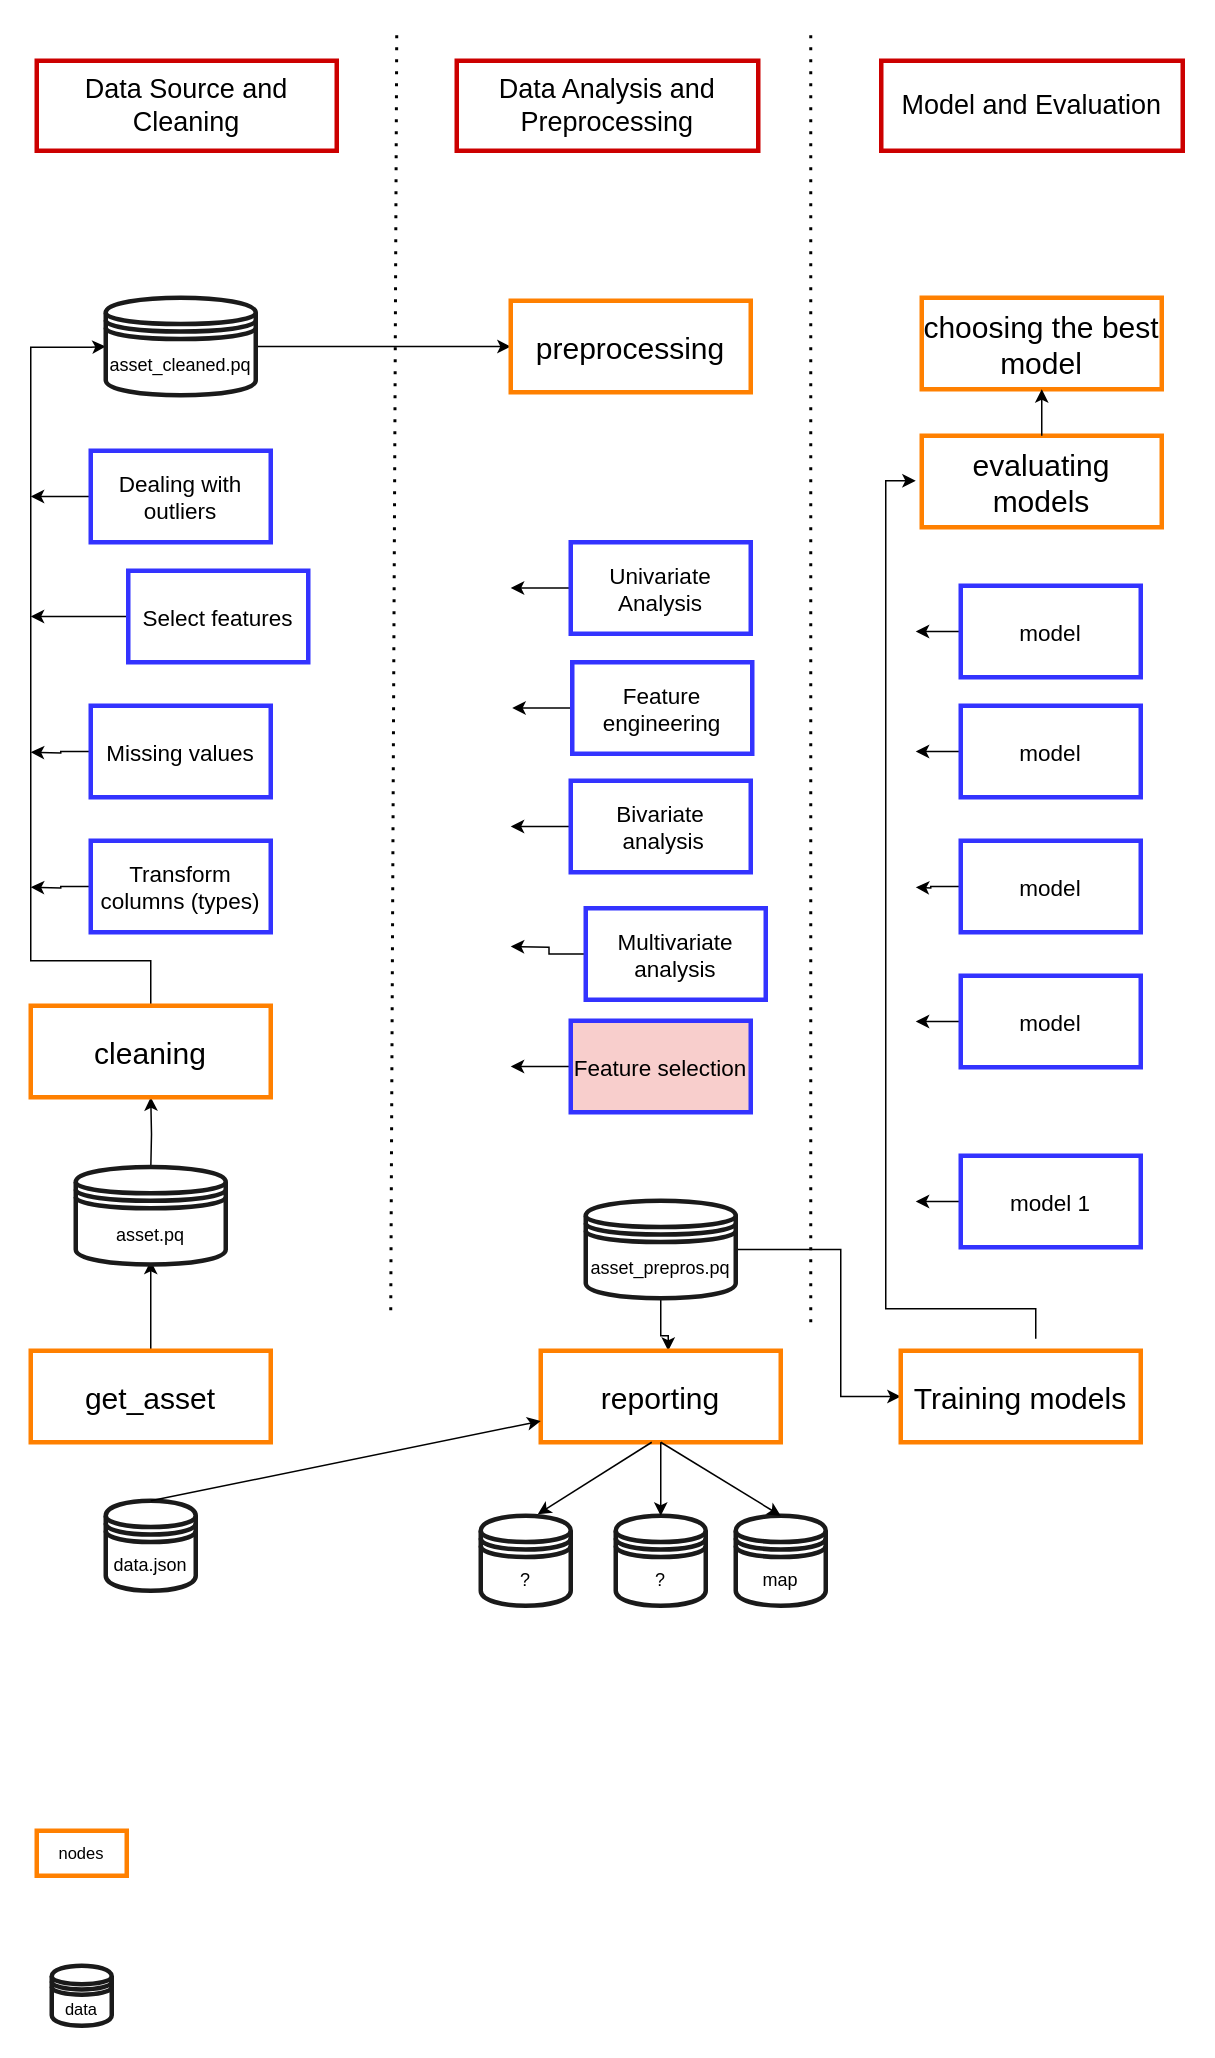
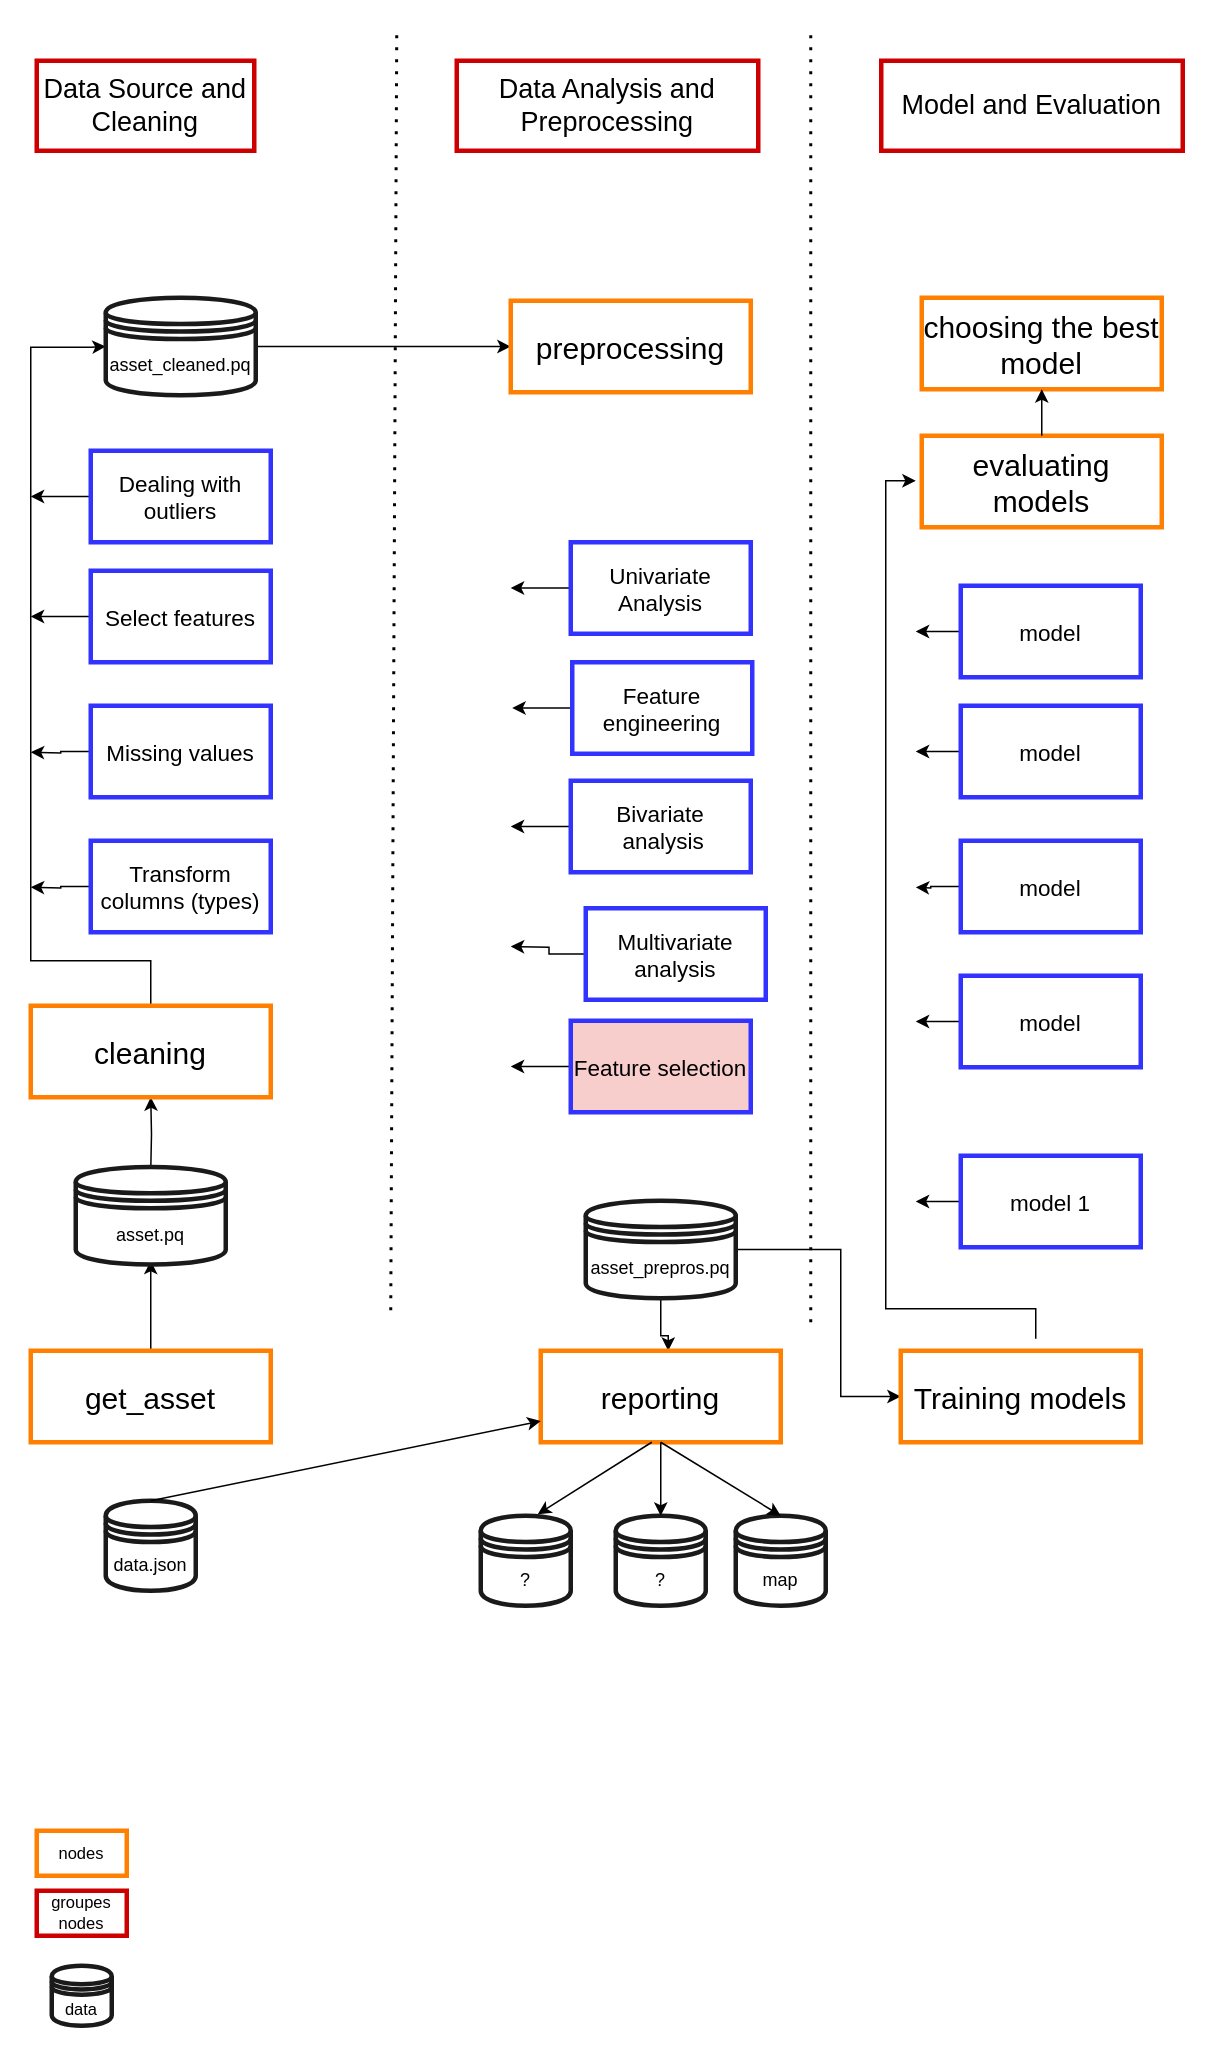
- <mxCell id="4" value="Data Source and Cleaning" style="rounded=0;whiteSpace=wrap;html=1;strokeWidth=3;strokeColor=#CC0000;fontSize=18;" parent="1" vertex="1"><mxGeometry x="24" y="40" width="200" height="60" as="geometry" /></mxCell>
+ <mxCell id="4" value="Data Source and Cleaning" style="rounded=0;whiteSpace=wrap;html=1;strokeWidth=3;strokeColor=#CC0000;fontSize=18;" parent="1" vertex="1"><mxGeometry x="24" y="40" width="145" height="60" as="geometry" /></mxCell>
- <mxCell id="18" value="Select features" style="rounded=0;whiteSpace=wrap;html=1;strokeColor=#3333FF;strokeWidth=3;fontSize=15;" parent="1" vertex="1"><mxGeometry x="85" y="380" width="120" height="61" as="geometry" /></mxCell>
+ <mxCell id="18" value="Select features" style="rounded=0;whiteSpace=wrap;html=1;strokeColor=#3333FF;strokeWidth=3;fontSize=15;" parent="1" vertex="1"><mxGeometry x="60" y="380" width="120" height="61" as="geometry" /></mxCell>
+ <mxCell id="61" value="groupes nodes" style="rounded=0;whiteSpace=wrap;html=1;strokeWidth=3;strokeColor=#CC0000;fontSize=11;" parent="1" vertex="1"><mxGeometry x="24" y="1260" width="60" height="30" as="geometry" /></mxCell>
